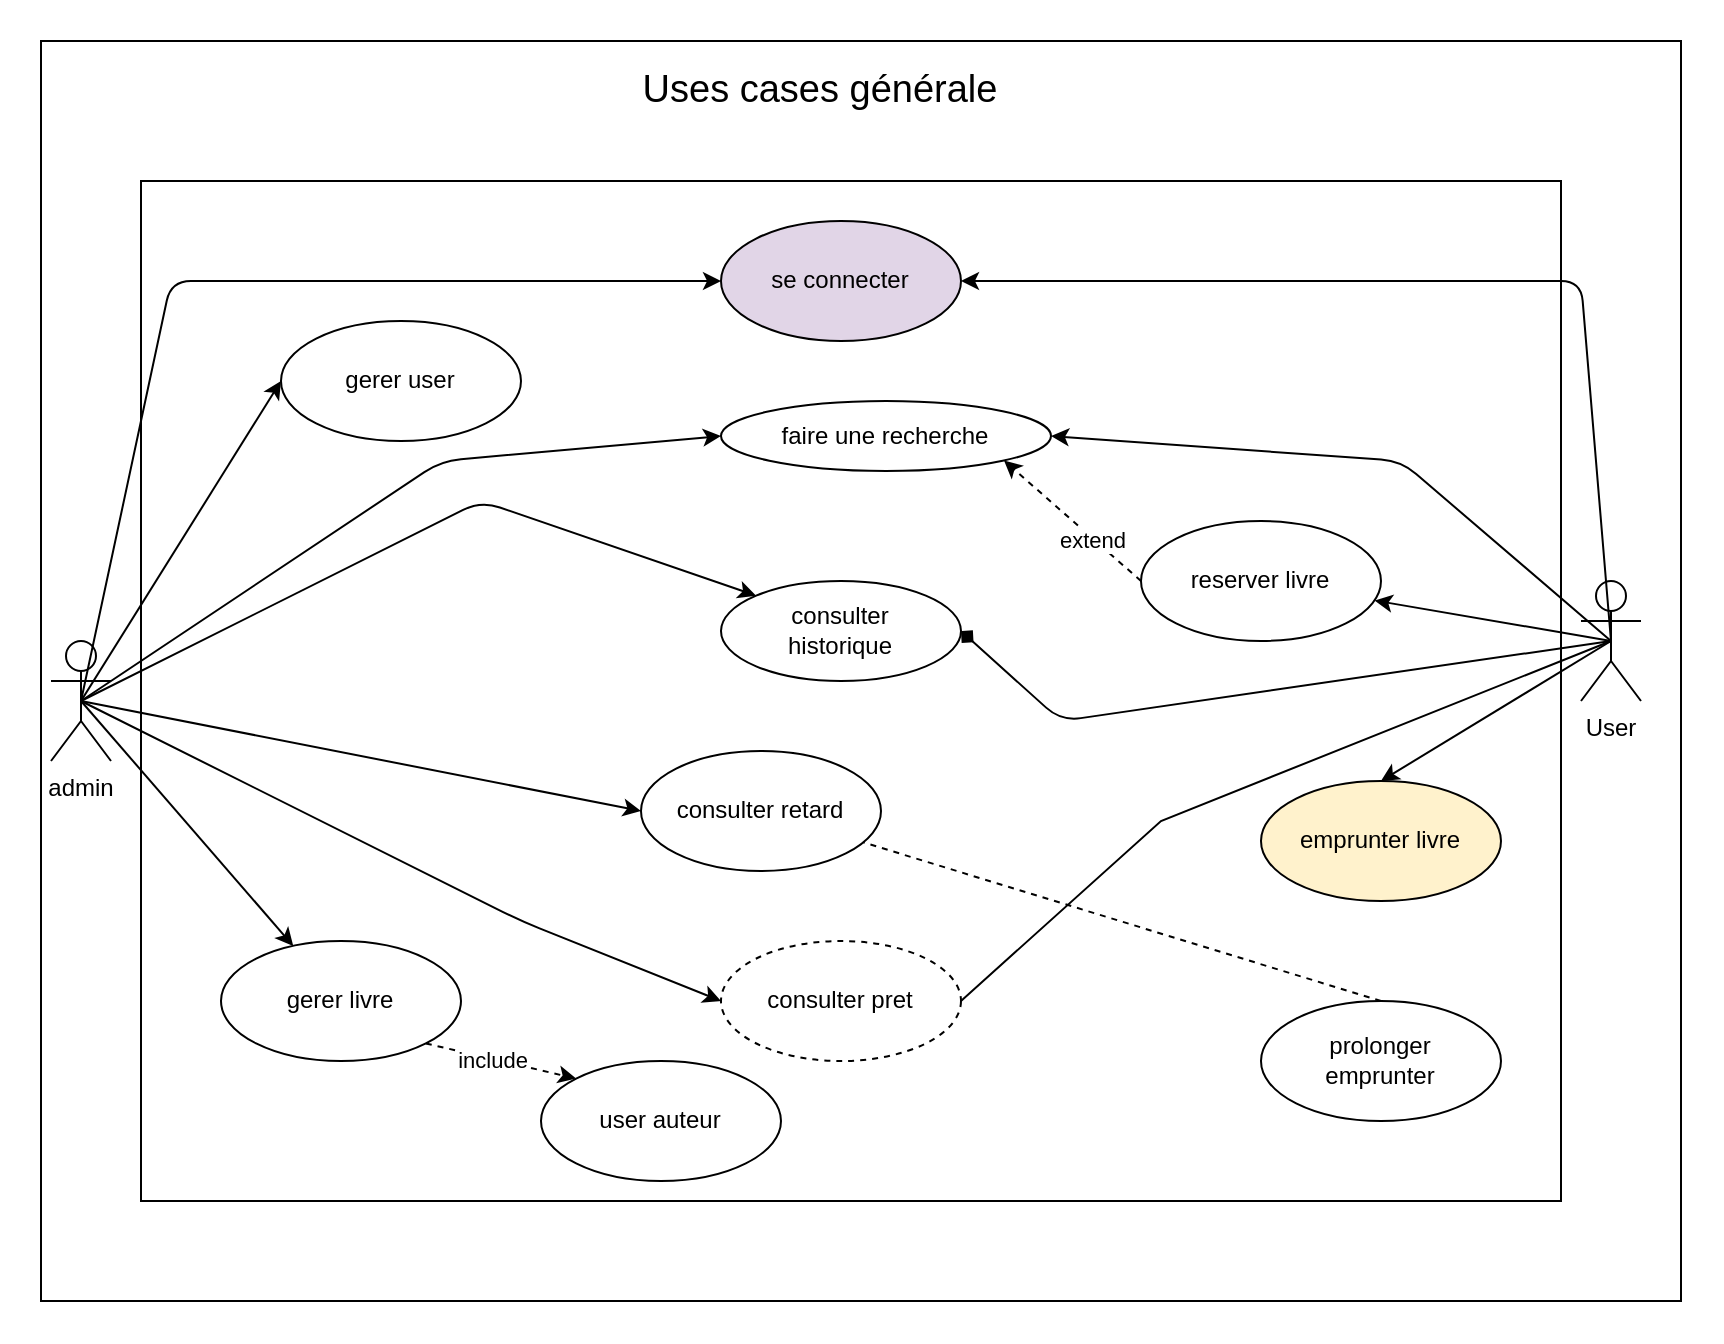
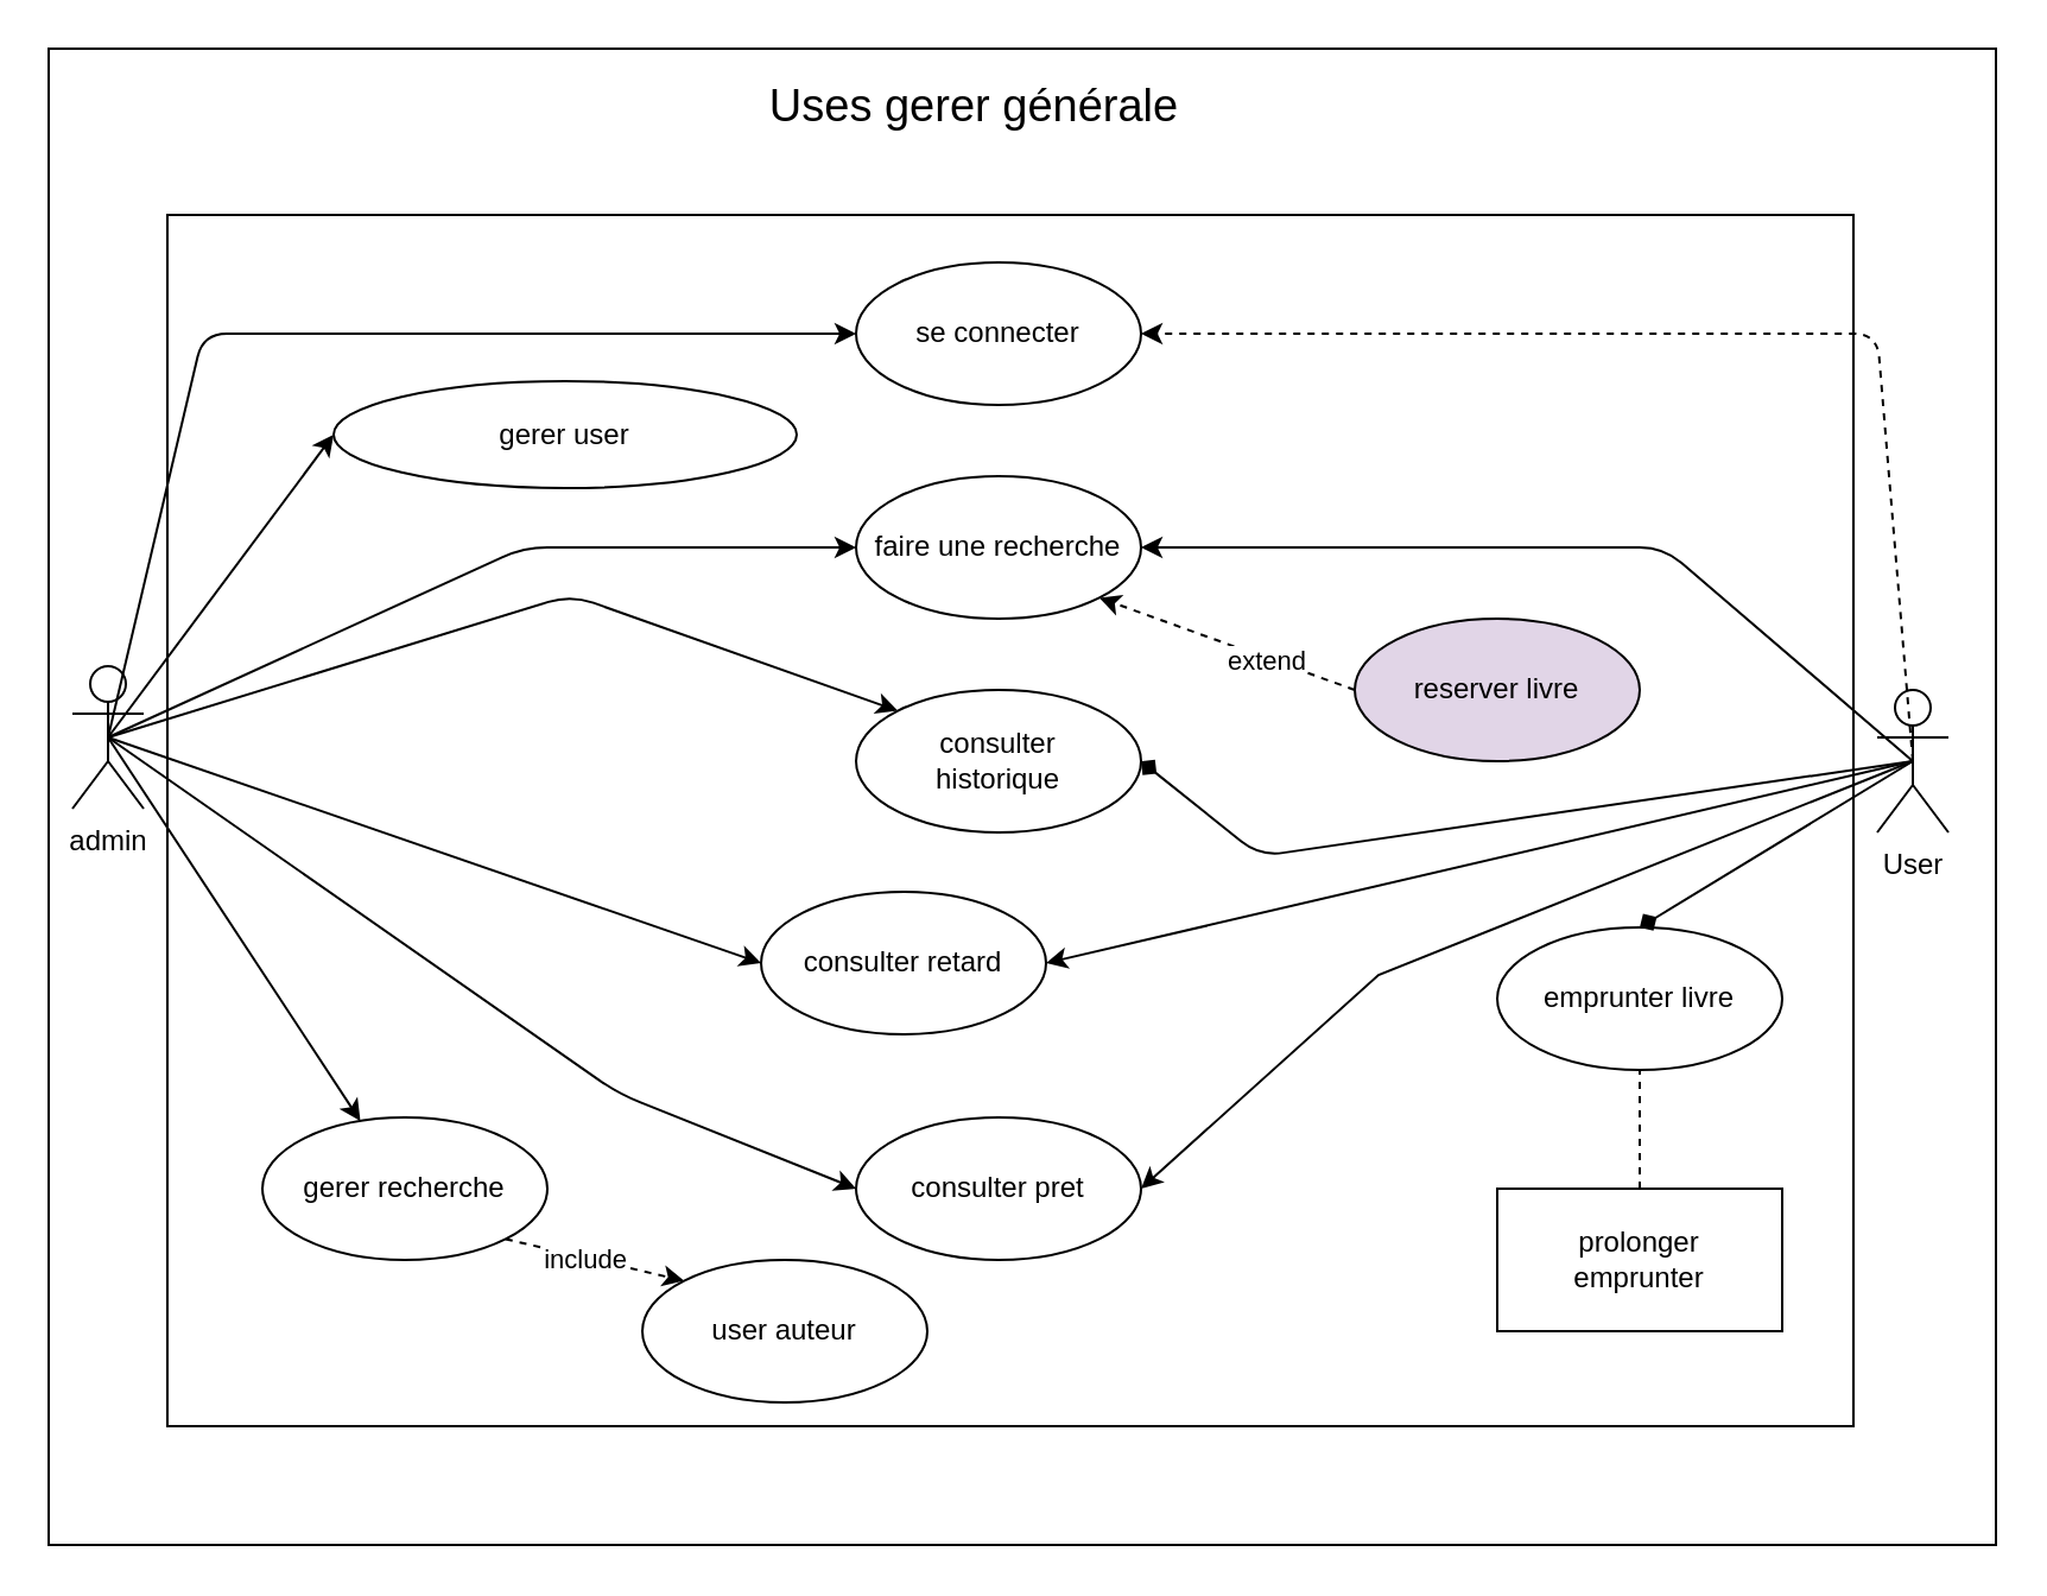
- <mxCell id="31" value="&lt;font style=&quot;font-size: 19px;&quot;&gt;Uses cases générale&lt;/font&gt;" style="text;html=1;strokeColor=none;fillColor=none;align=center;verticalAlign=middle;whiteSpace=wrap;rounded=0;" parent="1" vertex="1"><mxGeometry x="300" y="30" width="220" height="30" as="geometry" /></mxCell>
+ <mxCell id="31" value="&lt;font style=&quot;font-size: 19px;&quot;&gt;Uses gerer générale&lt;/font&gt;" style="text;html=1;strokeColor=none;fillColor=none;align=center;verticalAlign=middle;whiteSpace=wrap;rounded=0;" parent="1" vertex="1"><mxGeometry x="300" y="30" width="220" height="30" as="geometry" /></mxCell>
- <mxCell id="6" value="se connecter" style="ellipse;whiteSpace=wrap;html=1;fillColor=#e1d5e7;" parent="1" vertex="1"><mxGeometry x="360" y="110" width="120" height="60" as="geometry" /></mxCell>
+ <mxCell id="6" value="se connecter" style="ellipse;whiteSpace=wrap;html=1;" parent="1" vertex="1"><mxGeometry x="360" y="110" width="120" height="60" as="geometry" /></mxCell>
- <mxCell id="21" value="" style="endArrow=classic;html=1;entryX=1;entryY=0.5;entryDx=0;entryDy=0;exitX=0.5;exitY=0.5;exitDx=0;exitDy=0;exitPerimeter=0;" parent="1" source="5" target="6" edge="1"><mxGeometry width="50" height="50" relative="1" as="geometry"><mxPoint x="795" y="320" as="sourcePoint" /><mxPoint x="450" y="330" as="targetPoint" /><Array as="points"><mxPoint x="790" y="140" /></Array></mxGeometry></mxCell>
+ <mxCell id="21" value="" style="endArrow=classic;html=1;entryX=1;entryY=0.5;entryDx=0;entryDy=0;exitX=0.5;exitY=0.5;exitDx=0;exitDy=0;exitPerimeter=0;dashed=1;" parent="1" source="5" target="6" edge="1"><mxGeometry width="50" height="50" relative="1" as="geometry"><mxPoint x="795" y="320" as="sourcePoint" /><mxPoint x="450" y="330" as="targetPoint" /><Array as="points"><mxPoint x="790" y="140" /></Array></mxGeometry></mxCell>
- <mxCell id="16" value="gerer user" style="ellipse;whiteSpace=wrap;html=1;" parent="1" vertex="1"><mxGeometry x="140" y="160" width="120" height="60" as="geometry" /></mxCell>
+ <mxCell id="16" value="gerer user" style="ellipse;whiteSpace=wrap;html=1;" parent="1" vertex="1"><mxGeometry x="140" y="160" width="195" height="45" as="geometry" /></mxCell>
- <mxCell id="7" value="faire une recherche" style="ellipse;whiteSpace=wrap;html=1;" parent="1" vertex="1"><mxGeometry x="360" y="200" width="165" height="35" as="geometry" /></mxCell>
+ <mxCell id="7" value="faire une recherche" style="ellipse;whiteSpace=wrap;html=1;" parent="1" vertex="1"><mxGeometry x="360" y="200" width="120" height="60" as="geometry" /></mxCell>
- <mxCell id="9" value="reserver livre" style="ellipse;whiteSpace=wrap;html=1;" parent="1" vertex="1"><mxGeometry x="570" y="260" width="120" height="60" as="geometry" /></mxCell>
+ <mxCell id="9" value="reserver livre" style="ellipse;whiteSpace=wrap;html=1;fillColor=#e1d5e7;" parent="1" vertex="1"><mxGeometry x="570" y="260" width="120" height="60" as="geometry" /></mxCell>
- <mxCell id="32" value="" style="endArrow=classic;html=1;rounded=0;exitX=0.5;exitY=0.5;exitDx=0;exitDy=0;exitPerimeter=0;" parent="1" source="5" target="9" edge="1"><mxGeometry width="50" height="50" relative="1" as="geometry"><mxPoint x="400" y="360" as="sourcePoint" /><mxPoint x="450" y="310" as="targetPoint" /></mxGeometry></mxCell>
+ <mxCell id="32" value="" style="endArrow=classic;html=1;rounded=0;exitX=0.5;exitY=0.5;exitDx=0;exitDy=0;exitPerimeter=0;entryX=1;entryY=0.5;entryDx=0;entryDy=0;" parent="1" source="5" target="14" edge="1"><mxGeometry width="50" height="50" relative="1" as="geometry"><mxPoint x="400" y="360" as="sourcePoint" /><mxPoint x="450" y="310" as="targetPoint" /></mxGeometry></mxCell>
- <mxCell id="11" value="consulter&lt;br&gt;historique" style="ellipse;whiteSpace=wrap;html=1;" parent="1" vertex="1"><mxGeometry x="360" y="290" width="120" height="50" as="geometry" /></mxCell>
+ <mxCell id="11" value="consulter&lt;br&gt;historique" style="ellipse;whiteSpace=wrap;html=1;" parent="1" vertex="1"><mxGeometry x="360" y="290" width="120" height="60" as="geometry" /></mxCell>
- <mxCell id="4" value="admin" style="shape=umlActor;verticalLabelPosition=bottom;verticalAlign=top;html=1;outlineConnect=0;" parent="1" vertex="1"><mxGeometry x="25" y="320" width="30" height="60" as="geometry" /></mxCell>
+ <mxCell id="4" value="admin" style="shape=umlActor;verticalLabelPosition=bottom;verticalAlign=top;html=1;outlineConnect=0;" parent="1" vertex="1"><mxGeometry x="30" y="280" width="30" height="60" as="geometry" /></mxCell>
- <mxCell id="19" value="" style="endArrow=classic;html=1;exitX=0.5;exitY=0.5;exitDx=0;exitDy=0;exitPerimeter=0;entryX=0.5;entryY=0;entryDx=0;entryDy=0;" parent="1" source="5" target="8" edge="1"><mxGeometry width="50" height="50" relative="1" as="geometry"><mxPoint x="400" y="380" as="sourcePoint" /><mxPoint x="450" y="330" as="targetPoint" /></mxGeometry></mxCell>
+ <mxCell id="19" value="" style="endArrow=diamond;html=1;exitX=0.5;exitY=0.5;exitDx=0;exitDy=0;exitPerimeter=0;entryX=0.5;entryY=0;entryDx=0;entryDy=0;" parent="1" source="5" target="8" edge="1"><mxGeometry width="50" height="50" relative="1" as="geometry"><mxPoint x="400" y="380" as="sourcePoint" /><mxPoint x="450" y="330" as="targetPoint" /></mxGeometry></mxCell>
- <mxCell id="8" value="emprunter livre" style="ellipse;whiteSpace=wrap;html=1;fillColor=#fff2cc;" parent="1" vertex="1"><mxGeometry x="630" y="390" width="120" height="60" as="geometry" /></mxCell>
+ <mxCell id="8" value="emprunter livre" style="ellipse;whiteSpace=wrap;html=1;" parent="1" vertex="1"><mxGeometry x="630" y="390" width="120" height="60" as="geometry" /></mxCell>
- <mxCell id="23" value="" style="endArrow=none;dashed=1;html=1;exitX=0.5;exitY=0;exitDx=0;exitDy=0;" parent="1" source="10" target="14" edge="1"><mxGeometry width="50" height="50" relative="1" as="geometry"><mxPoint x="700" y="500" as="sourcePoint" /><mxPoint x="750" y="450" as="targetPoint" /></mxGeometry></mxCell>
+ <mxCell id="23" value="" style="endArrow=none;dashed=1;html=1;exitX=0.5;exitY=0;exitDx=0;exitDy=0;entryX=0.5;entryY=1;entryDx=0;entryDy=0;" parent="1" source="10" target="8" edge="1"><mxGeometry width="50" height="50" relative="1" as="geometry"><mxPoint x="700" y="500" as="sourcePoint" /><mxPoint x="750" y="450" as="targetPoint" /></mxGeometry></mxCell>
- <mxCell id="35" value="" style="endArrow=none;html=1;rounded=0;entryX=1;entryY=0.5;entryDx=0;entryDy=0;exitX=0.5;exitY=0.5;exitDx=0;exitDy=0;exitPerimeter=0;" parent="1" source="5" target="15" edge="1"><mxGeometry width="50" height="50" relative="1" as="geometry"><mxPoint x="400" y="360" as="sourcePoint" /><mxPoint x="450" y="310" as="targetPoint" /><Array as="points"><mxPoint x="580" y="410" /></Array></mxGeometry></mxCell>
+ <mxCell id="35" value="" style="endArrow=classic;html=1;rounded=0;entryX=1;entryY=0.5;entryDx=0;entryDy=0;exitX=0.5;exitY=0.5;exitDx=0;exitDy=0;exitPerimeter=0;" parent="1" source="5" target="15" edge="1"><mxGeometry width="50" height="50" relative="1" as="geometry"><mxPoint x="400" y="360" as="sourcePoint" /><mxPoint x="450" y="310" as="targetPoint" /><Array as="points"><mxPoint x="580" y="410" /></Array></mxGeometry></mxCell>
- <mxCell id="12" value="gerer livre" style="ellipse;whiteSpace=wrap;html=1;" parent="1" vertex="1"><mxGeometry x="110" y="470" width="120" height="60" as="geometry" /></mxCell>
+ <mxCell id="12" value="gerer recherche" style="ellipse;whiteSpace=wrap;html=1;" parent="1" vertex="1"><mxGeometry x="110" y="470" width="120" height="60" as="geometry" /></mxCell>
- <mxCell id="15" value="consulter pret" style="ellipse;whiteSpace=wrap;html=1;dashed=1;" parent="1" vertex="1"><mxGeometry x="360" y="470" width="120" height="60" as="geometry" /></mxCell>
+ <mxCell id="15" value="consulter pret" style="ellipse;whiteSpace=wrap;html=1;" parent="1" vertex="1"><mxGeometry x="360" y="470" width="120" height="60" as="geometry" /></mxCell>
- <mxCell id="10" value="prolonger&lt;br&gt;emprunter" style="ellipse;whiteSpace=wrap;html=1;" parent="1" vertex="1"><mxGeometry x="630" y="500" width="120" height="60" as="geometry" /></mxCell>
+ <mxCell id="10" value="prolonger&lt;br&gt;emprunter" style="whiteSpace=wrap;html=1;rounded=0;" parent="1" vertex="1"><mxGeometry x="630" y="500" width="120" height="60" as="geometry" /></mxCell>
